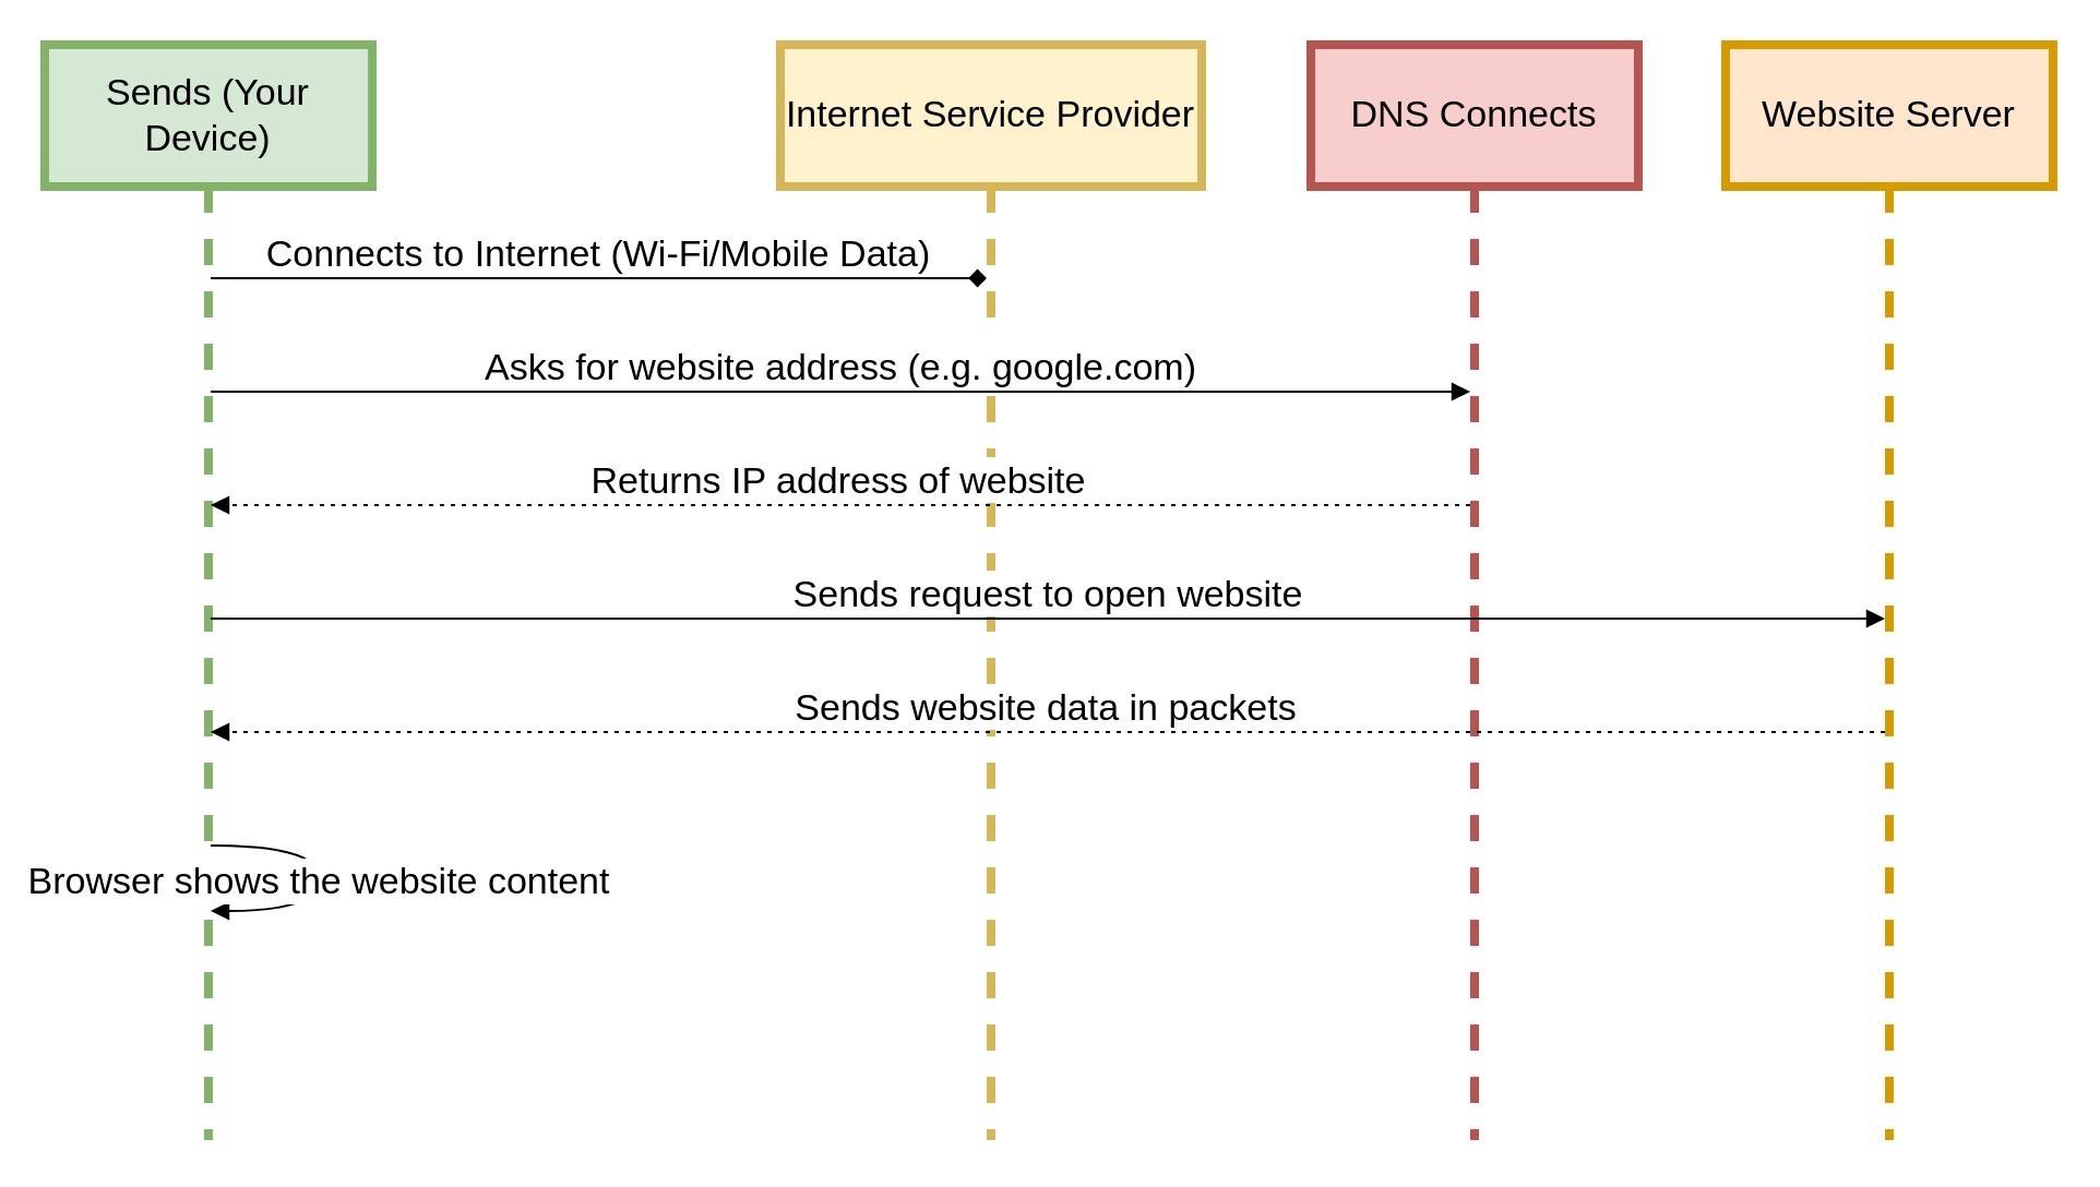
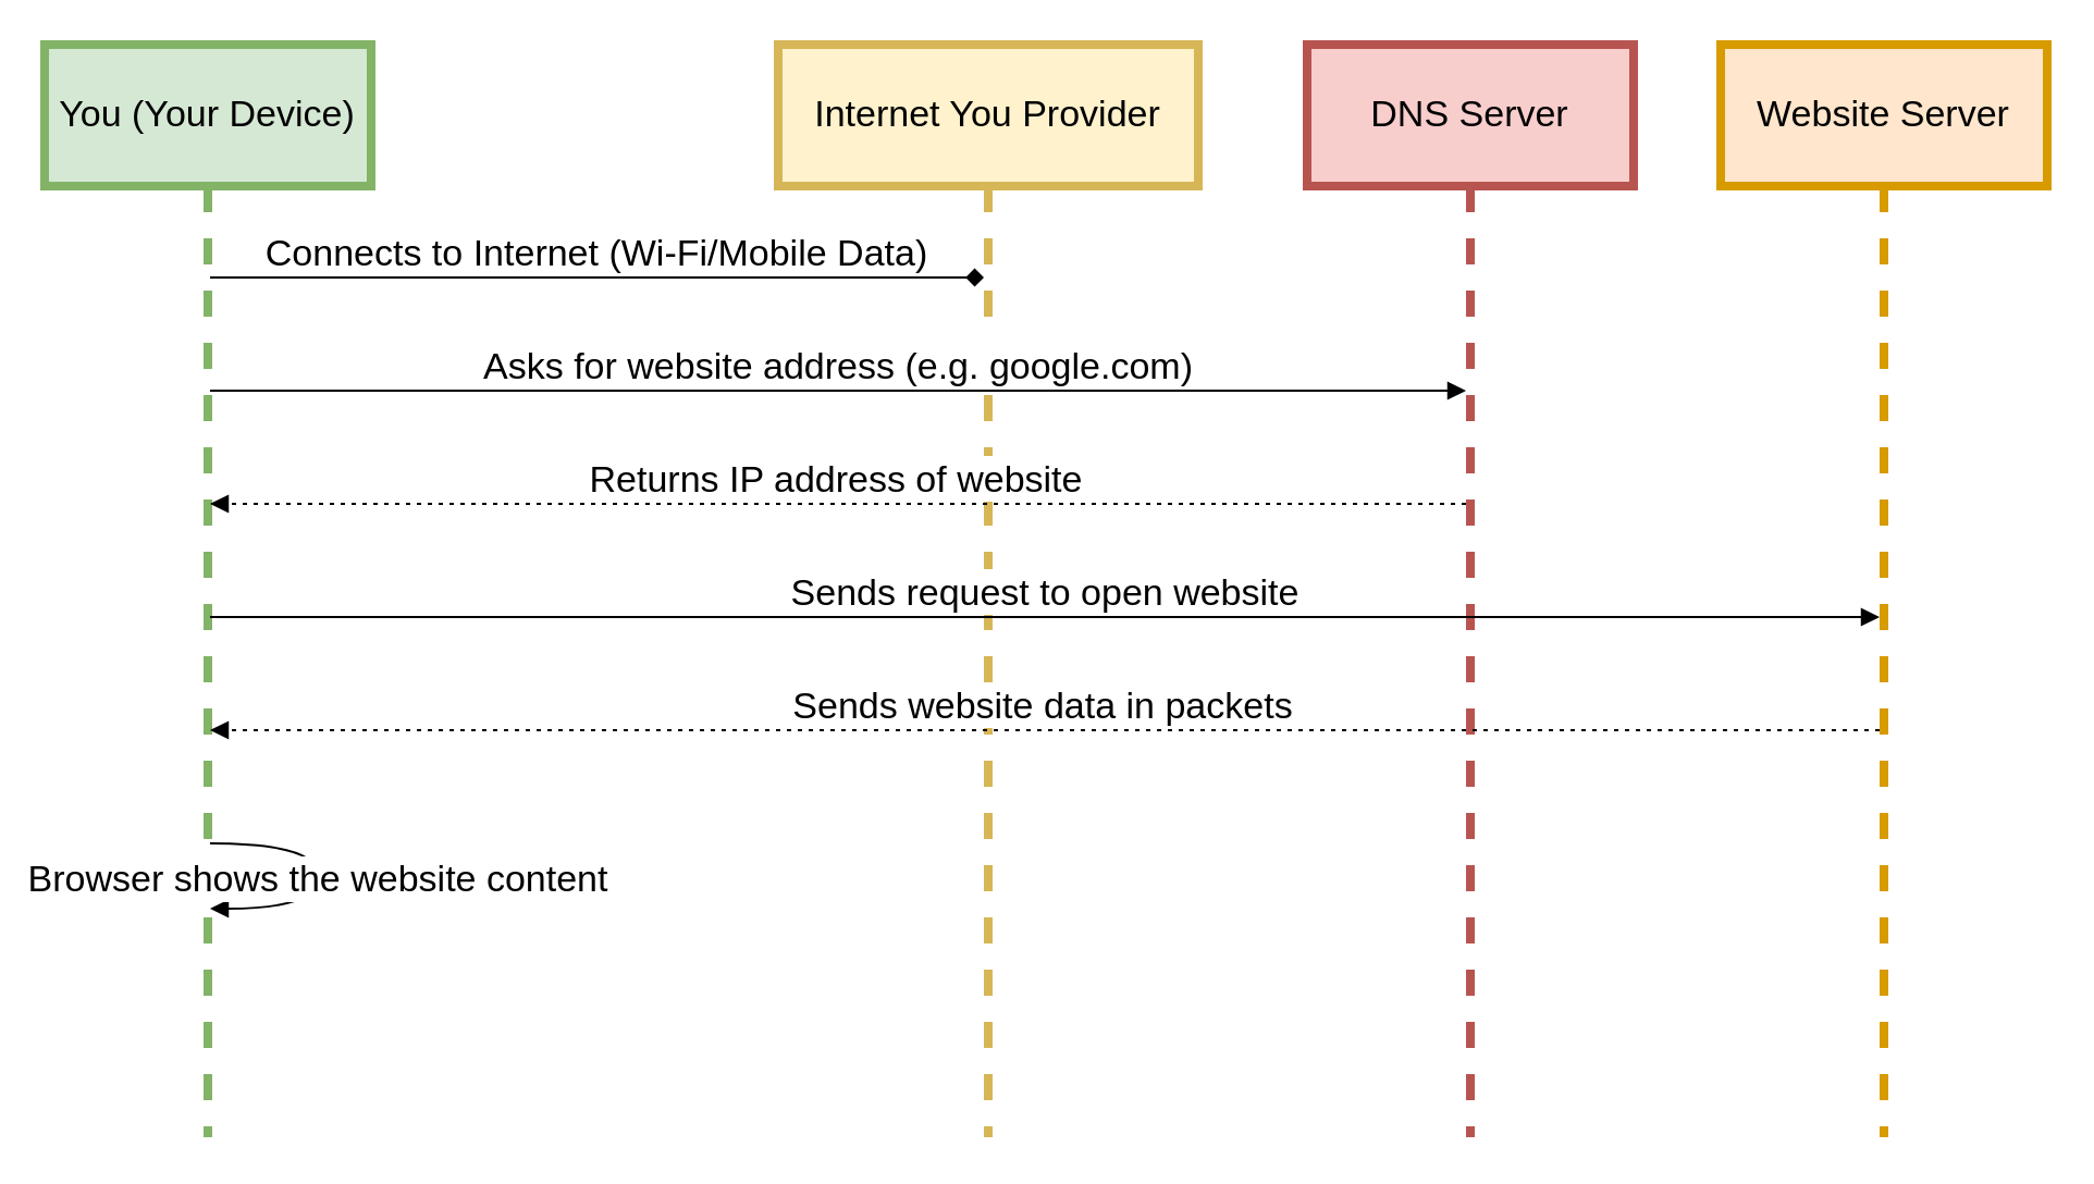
- <mxCell id="2" value="Sends (Your Device)" style="shape=umlLifeline;perimeter=lifelinePerimeter;whiteSpace=wrap;container=1;dropTarget=0;collapsible=0;recursiveResize=0;outlineConnect=0;portConstraint=eastwest;newEdgeStyle={&quot;edgeStyle&quot;:&quot;elbowEdgeStyle&quot;,&quot;elbow&quot;:&quot;vertical&quot;,&quot;curved&quot;:0,&quot;rounded&quot;:0};size=65;fillColor=#d5e8d4;strokeColor=#82b366;fontSize=17;strokeWidth=4;perimeterSpacing=1;" parent="1" vertex="1"><mxGeometry x="20" y="20" width="150" height="502" as="geometry" /></mxCell>
+ <mxCell id="2" value="You (Your Device)" style="shape=umlLifeline;perimeter=lifelinePerimeter;whiteSpace=wrap;container=1;dropTarget=0;collapsible=0;recursiveResize=0;outlineConnect=0;portConstraint=eastwest;newEdgeStyle={&quot;edgeStyle&quot;:&quot;elbowEdgeStyle&quot;,&quot;elbow&quot;:&quot;vertical&quot;,&quot;curved&quot;:0,&quot;rounded&quot;:0};size=65;fillColor=#d5e8d4;strokeColor=#82b366;fontSize=17;strokeWidth=4;perimeterSpacing=1;" parent="1" vertex="1"><mxGeometry x="20" y="20" width="150" height="502" as="geometry" /></mxCell>
- <mxCell id="3" value="Internet Service Provider" style="shape=umlLifeline;perimeter=lifelinePerimeter;whiteSpace=wrap;container=1;dropTarget=0;collapsible=0;recursiveResize=0;outlineConnect=0;portConstraint=eastwest;newEdgeStyle={&quot;edgeStyle&quot;:&quot;elbowEdgeStyle&quot;,&quot;elbow&quot;:&quot;vertical&quot;,&quot;curved&quot;:0,&quot;rounded&quot;:0};size=65;fillColor=#fff2cc;strokeColor=#d6b656;fontSize=17;strokeWidth=4;perimeterSpacing=1;" parent="1" vertex="1"><mxGeometry x="357" y="20" width="193" height="502" as="geometry" /></mxCell>
+ <mxCell id="3" value="Internet You Provider" style="shape=umlLifeline;perimeter=lifelinePerimeter;whiteSpace=wrap;container=1;dropTarget=0;collapsible=0;recursiveResize=0;outlineConnect=0;portConstraint=eastwest;newEdgeStyle={&quot;edgeStyle&quot;:&quot;elbowEdgeStyle&quot;,&quot;elbow&quot;:&quot;vertical&quot;,&quot;curved&quot;:0,&quot;rounded&quot;:0};size=65;fillColor=#fff2cc;strokeColor=#d6b656;fontSize=17;strokeWidth=4;perimeterSpacing=1;" parent="1" vertex="1"><mxGeometry x="357" y="20" width="193" height="502" as="geometry" /></mxCell>
- <mxCell id="4" value="DNS Connects" style="shape=umlLifeline;perimeter=lifelinePerimeter;whiteSpace=wrap;container=1;dropTarget=0;collapsible=0;recursiveResize=0;outlineConnect=0;portConstraint=eastwest;newEdgeStyle={&quot;edgeStyle&quot;:&quot;elbowEdgeStyle&quot;,&quot;elbow&quot;:&quot;vertical&quot;,&quot;curved&quot;:0,&quot;rounded&quot;:0};size=65;fillColor=#f8cecc;strokeColor=#b85450;fontSize=17;strokeWidth=4;perimeterSpacing=1;" parent="1" vertex="1"><mxGeometry x="600" y="20" width="150" height="502" as="geometry" /></mxCell>
+ <mxCell id="4" value="DNS Server" style="shape=umlLifeline;perimeter=lifelinePerimeter;whiteSpace=wrap;container=1;dropTarget=0;collapsible=0;recursiveResize=0;outlineConnect=0;portConstraint=eastwest;newEdgeStyle={&quot;edgeStyle&quot;:&quot;elbowEdgeStyle&quot;,&quot;elbow&quot;:&quot;vertical&quot;,&quot;curved&quot;:0,&quot;rounded&quot;:0};size=65;fillColor=#f8cecc;strokeColor=#b85450;fontSize=17;strokeWidth=4;perimeterSpacing=1;" parent="1" vertex="1"><mxGeometry x="600" y="20" width="150" height="502" as="geometry" /></mxCell>
